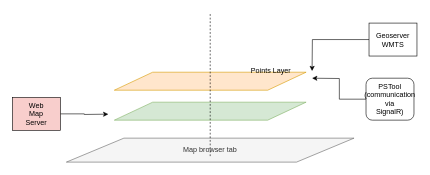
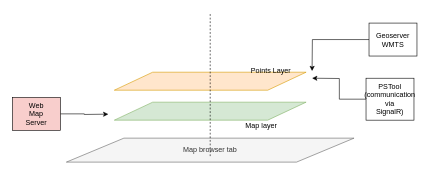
- <mxCell id="11" value="&lt;div&gt;PSTool&lt;/div&gt;&lt;div&gt;(communication&lt;/div&gt;&lt;div&gt;via&lt;/div&gt;&lt;div&gt;SignalR)&lt;/div&gt;" style="whiteSpace=wrap;html=1;rounded=1;" vertex="1" parent="1"><mxGeometry x="610" y="130" width="80" height="70" as="geometry" /></mxCell>
+ <mxCell id="11" value="&lt;div&gt;PSTool&lt;/div&gt;&lt;div&gt;(communication&lt;/div&gt;&lt;div&gt;via&lt;/div&gt;&lt;div&gt;SignalR)&lt;/div&gt;" style="rounded=0;whiteSpace=wrap;html=1;" vertex="1" parent="1"><mxGeometry x="610" y="130" width="80" height="70" as="geometry" /></mxCell>
+ <mxCell id="6" value="Map layer" style="text;html=1;align=center;verticalAlign=middle;resizable=0;points=[];autosize=1;" vertex="1" parent="1"><mxGeometry x="400" y="200" width="70" height="20" as="geometry" /></mxCell>
